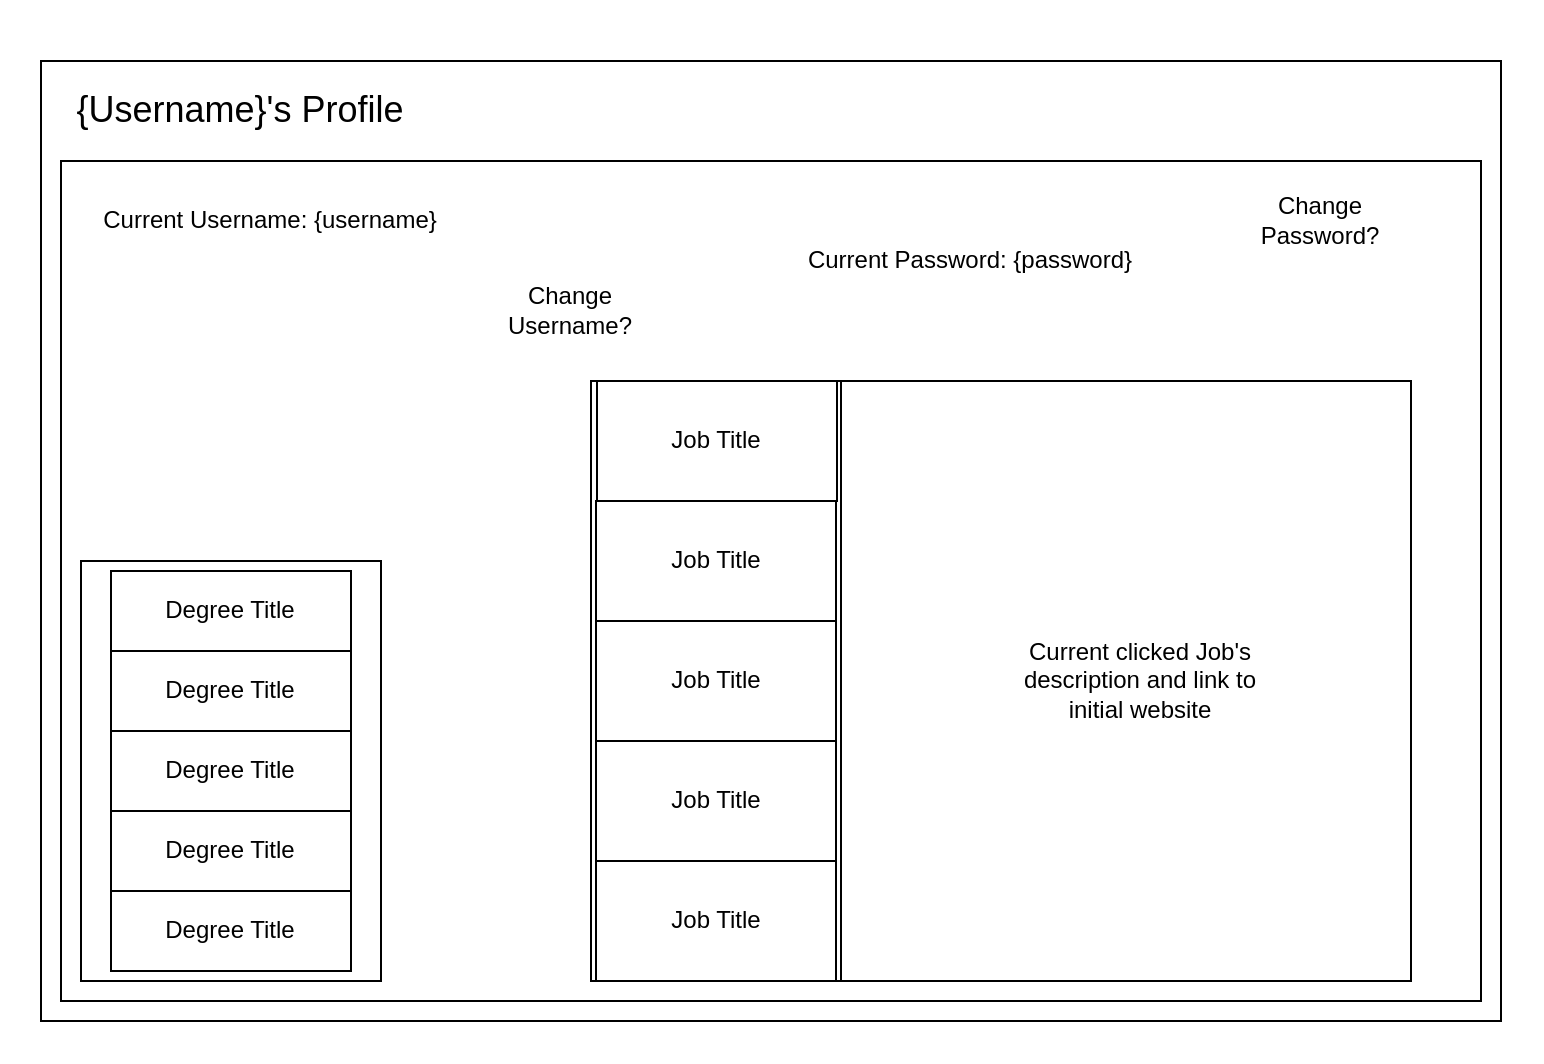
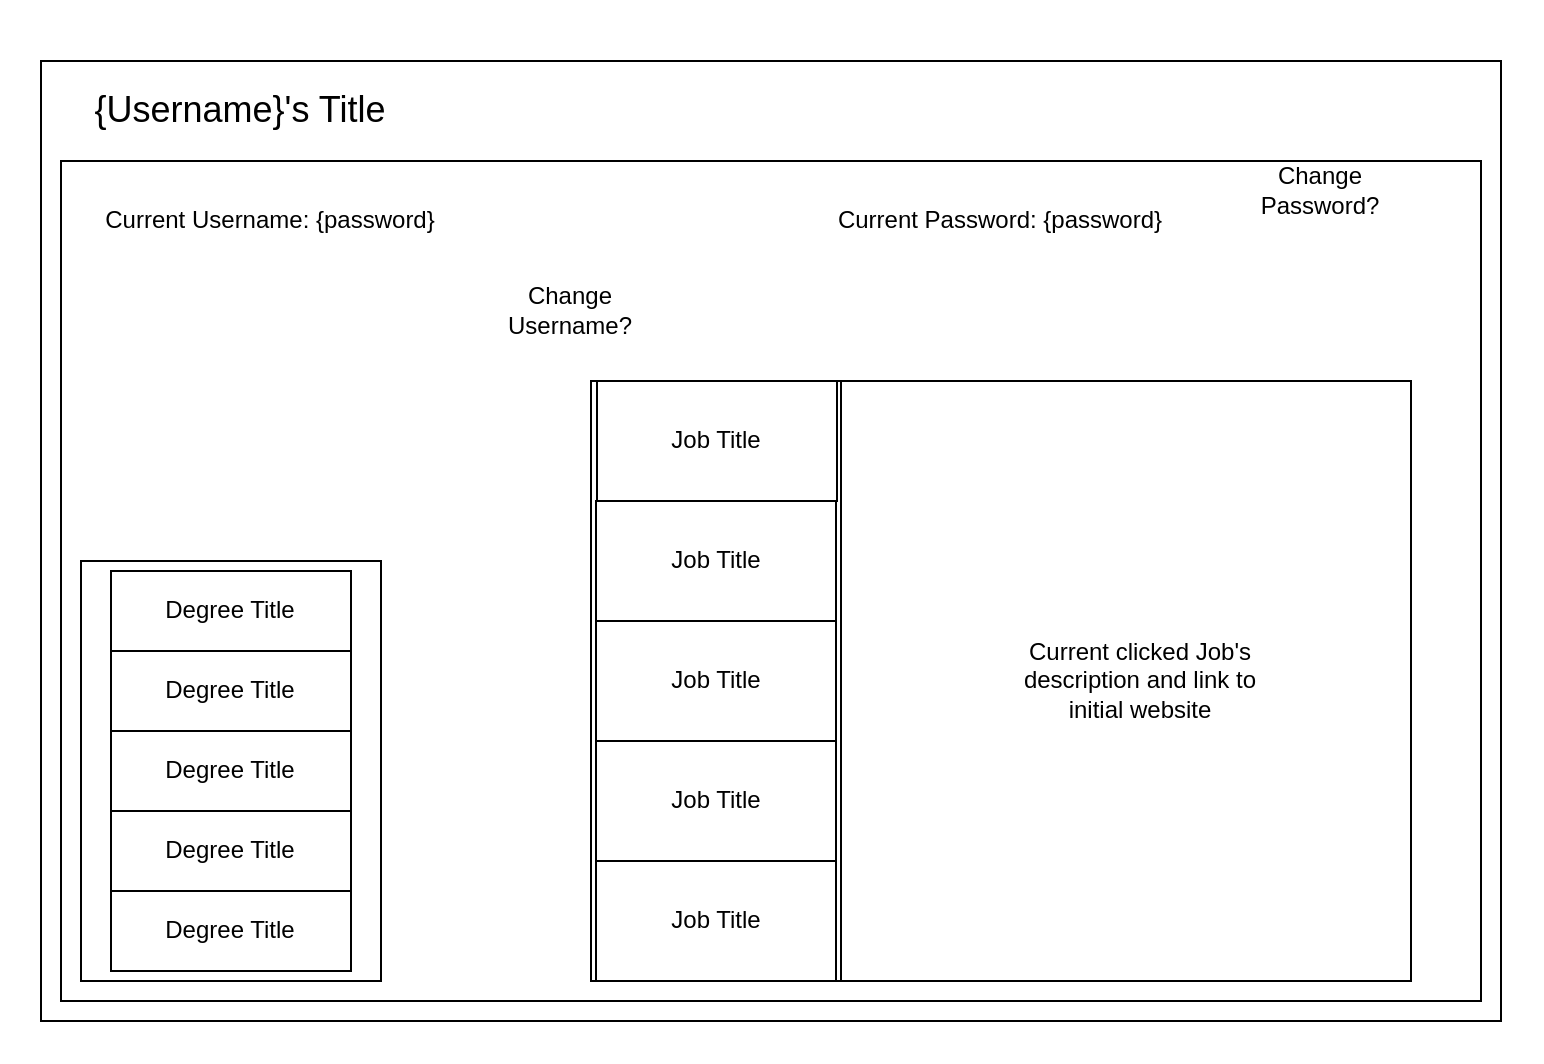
- <mxCell id="3" value="&lt;font style=&quot;font-size: 18px&quot;&gt;{Username}'s Profile&lt;/font&gt;" style="text;html=1;strokeColor=none;fillColor=none;align=center;verticalAlign=middle;whiteSpace=wrap;rounded=0;" vertex="1" parent="1"><mxGeometry x="20" y="20" width="200" height="70" as="geometry" /></mxCell>
+ <mxCell id="3" value="&lt;font style=&quot;font-size: 18px&quot;&gt;{Username}'s Title&lt;/font&gt;" style="text;html=1;strokeColor=none;fillColor=none;align=center;verticalAlign=middle;whiteSpace=wrap;rounded=0;" vertex="1" parent="1"><mxGeometry x="20" y="20" width="200" height="70" as="geometry" /></mxCell>
- <mxCell id="5" value="Current Username: {username}" style="text;html=1;strokeColor=none;fillColor=none;align=center;verticalAlign=middle;whiteSpace=wrap;rounded=0;" vertex="1" parent="1"><mxGeometry x="40" y="100" width="190" height="20" as="geometry" /></mxCell>
+ <mxCell id="5" value="Current Username: {password}" style="text;html=1;strokeColor=none;fillColor=none;align=center;verticalAlign=middle;whiteSpace=wrap;rounded=0;" vertex="1" parent="1"><mxGeometry x="40" y="100" width="190" height="20" as="geometry" /></mxCell>
- <mxCell id="22" value="Change Password?" style="text;html=1;strokeColor=none;fillColor=none;align=center;verticalAlign=middle;whiteSpace=wrap;rounded=0;" vertex="1" parent="1"><mxGeometry x="615" y="100" width="90" height="20" as="geometry" /></mxCell>
+ <mxCell id="22" value="Change Password?" style="text;html=1;strokeColor=none;fillColor=none;align=center;verticalAlign=middle;whiteSpace=wrap;rounded=0;" vertex="1" parent="1"><mxGeometry x="615" y="85" width="90" height="20" as="geometry" /></mxCell>
- <mxCell id="6" value="Current Password: {password}" style="text;html=1;strokeColor=none;fillColor=none;align=center;verticalAlign=middle;whiteSpace=wrap;rounded=0;" vertex="1" parent="1"><mxGeometry x="395" y="120" width="180" height="20" as="geometry" /></mxCell>
+ <mxCell id="6" value="Current Password: {password}" style="text;html=1;strokeColor=none;fillColor=none;align=center;verticalAlign=middle;whiteSpace=wrap;rounded=0;" vertex="1" parent="1"><mxGeometry x="410" y="100" width="180" height="20" as="geometry" /></mxCell>
